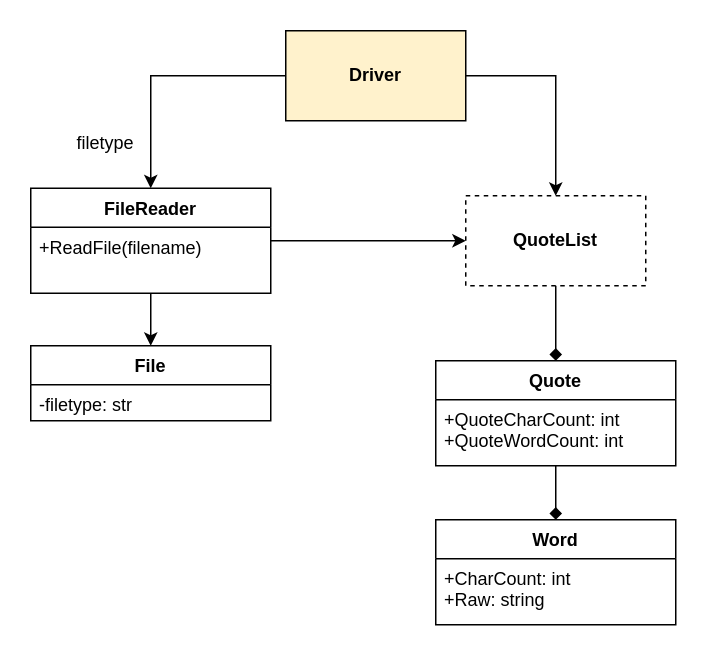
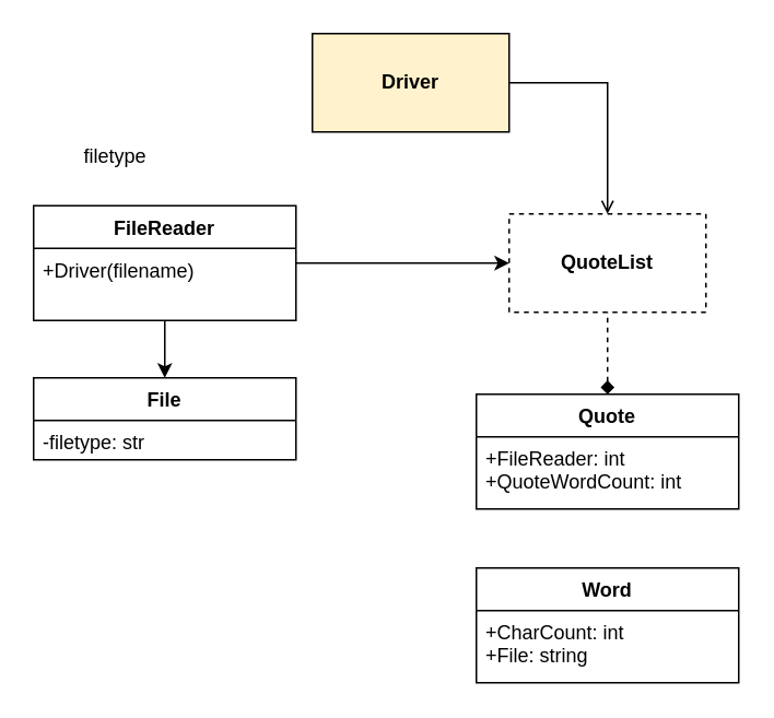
- <mxCell id="15" style="edgeStyle=orthogonalEdgeStyle;rounded=0;orthogonalLoop=1;jettySize=auto;html=1;entryX=0.5;entryY=0;entryDx=0;entryDy=0;startArrow=none;startFill=0;endArrow=classic;endFill=1;" edge="1" parent="1" source="17" target="11"><mxGeometry relative="1" as="geometry" /></mxCell>
- <mxCell id="16" style="edgeStyle=orthogonalEdgeStyle;rounded=0;orthogonalLoop=1;jettySize=auto;html=1;startArrow=none;startFill=0;endArrow=classic;endFill=1;exitX=1;exitY=0.5;exitDx=0;exitDy=0;" edge="1" parent="1" source="17" target="2"><mxGeometry relative="1" as="geometry" /></mxCell>
+ <mxCell id="16" style="edgeStyle=orthogonalEdgeStyle;rounded=0;orthogonalLoop=1;jettySize=auto;html=1;startArrow=none;startFill=0;endArrow=open;endFill=1;exitX=1;exitY=0.5;exitDx=0;exitDy=0;" edge="1" parent="1" source="17" target="2"><mxGeometry relative="1" as="geometry" /></mxCell>
- <mxCell id="12" value="+ReadFile(filename)" style="text;strokeColor=none;fillColor=none;align=left;verticalAlign=top;spacingLeft=4;spacingRight=4;overflow=hidden;rotatable=0;points=[[0,0.5],[1,0.5]];portConstraint=eastwest;" vertex="1" parent="11"><mxGeometry y="26" width="160" height="44" as="geometry" /></mxCell>
+ <mxCell id="12" value="+Driver(filename)" style="text;strokeColor=none;fillColor=none;align=left;verticalAlign=top;spacingLeft=4;spacingRight=4;overflow=hidden;rotatable=0;points=[[0,0.5],[1,0.5]];portConstraint=eastwest;" vertex="1" parent="11"><mxGeometry y="26" width="160" height="44" as="geometry" /></mxCell>
- <mxCell id="3" style="edgeStyle=orthogonalEdgeStyle;rounded=0;orthogonalLoop=1;jettySize=auto;html=1;endArrow=none;endFill=0;startArrow=diamond;startFill=1;" edge="1" parent="1" source="4" target="2"><mxGeometry relative="1" as="geometry" /></mxCell>
+ <mxCell id="3" style="edgeStyle=orthogonalEdgeStyle;rounded=0;orthogonalLoop=1;jettySize=auto;html=1;endArrow=none;endFill=0;startArrow=diamond;startFill=1;dashed=1;" edge="1" parent="1" source="4" target="2"><mxGeometry relative="1" as="geometry" /></mxCell>
- <mxCell id="5" value="+QuoteCharCount: int&#10;+QuoteWordCount: int&#10;" style="text;strokeColor=none;fillColor=none;align=left;verticalAlign=top;spacingLeft=4;spacingRight=4;overflow=hidden;rotatable=0;points=[[0,0.5],[1,0.5]];portConstraint=eastwest;" vertex="1" parent="4"><mxGeometry y="26" width="160" height="44" as="geometry" /></mxCell>
+ <mxCell id="5" value="+FileReader: int&#10;+QuoteWordCount: int&#10;" style="text;strokeColor=none;fillColor=none;align=left;verticalAlign=top;spacingLeft=4;spacingRight=4;overflow=hidden;rotatable=0;points=[[0,0.5],[1,0.5]];portConstraint=eastwest;" vertex="1" parent="4"><mxGeometry y="26" width="160" height="44" as="geometry" /></mxCell>
- <mxCell id="6" style="edgeStyle=orthogonalEdgeStyle;rounded=0;orthogonalLoop=1;jettySize=auto;html=1;startArrow=diamond;startFill=1;endArrow=none;endFill=0;" edge="1" parent="1" source="7" target="4"><mxGeometry relative="1" as="geometry" /></mxCell>
- <mxCell id="8" value="+CharCount: int&#10;+Raw: string&#10;" style="text;strokeColor=none;fillColor=none;align=left;verticalAlign=top;spacingLeft=4;spacingRight=4;overflow=hidden;rotatable=0;points=[[0,0.5],[1,0.5]];portConstraint=eastwest;" vertex="1" parent="7"><mxGeometry y="26" width="160" height="44" as="geometry" /></mxCell>
+ <mxCell id="8" value="+CharCount: int&#10;+File: string&#10;" style="text;strokeColor=none;fillColor=none;align=left;verticalAlign=top;spacingLeft=4;spacingRight=4;overflow=hidden;rotatable=0;points=[[0,0.5],[1,0.5]];portConstraint=eastwest;" vertex="1" parent="7"><mxGeometry y="26" width="160" height="44" as="geometry" /></mxCell>
